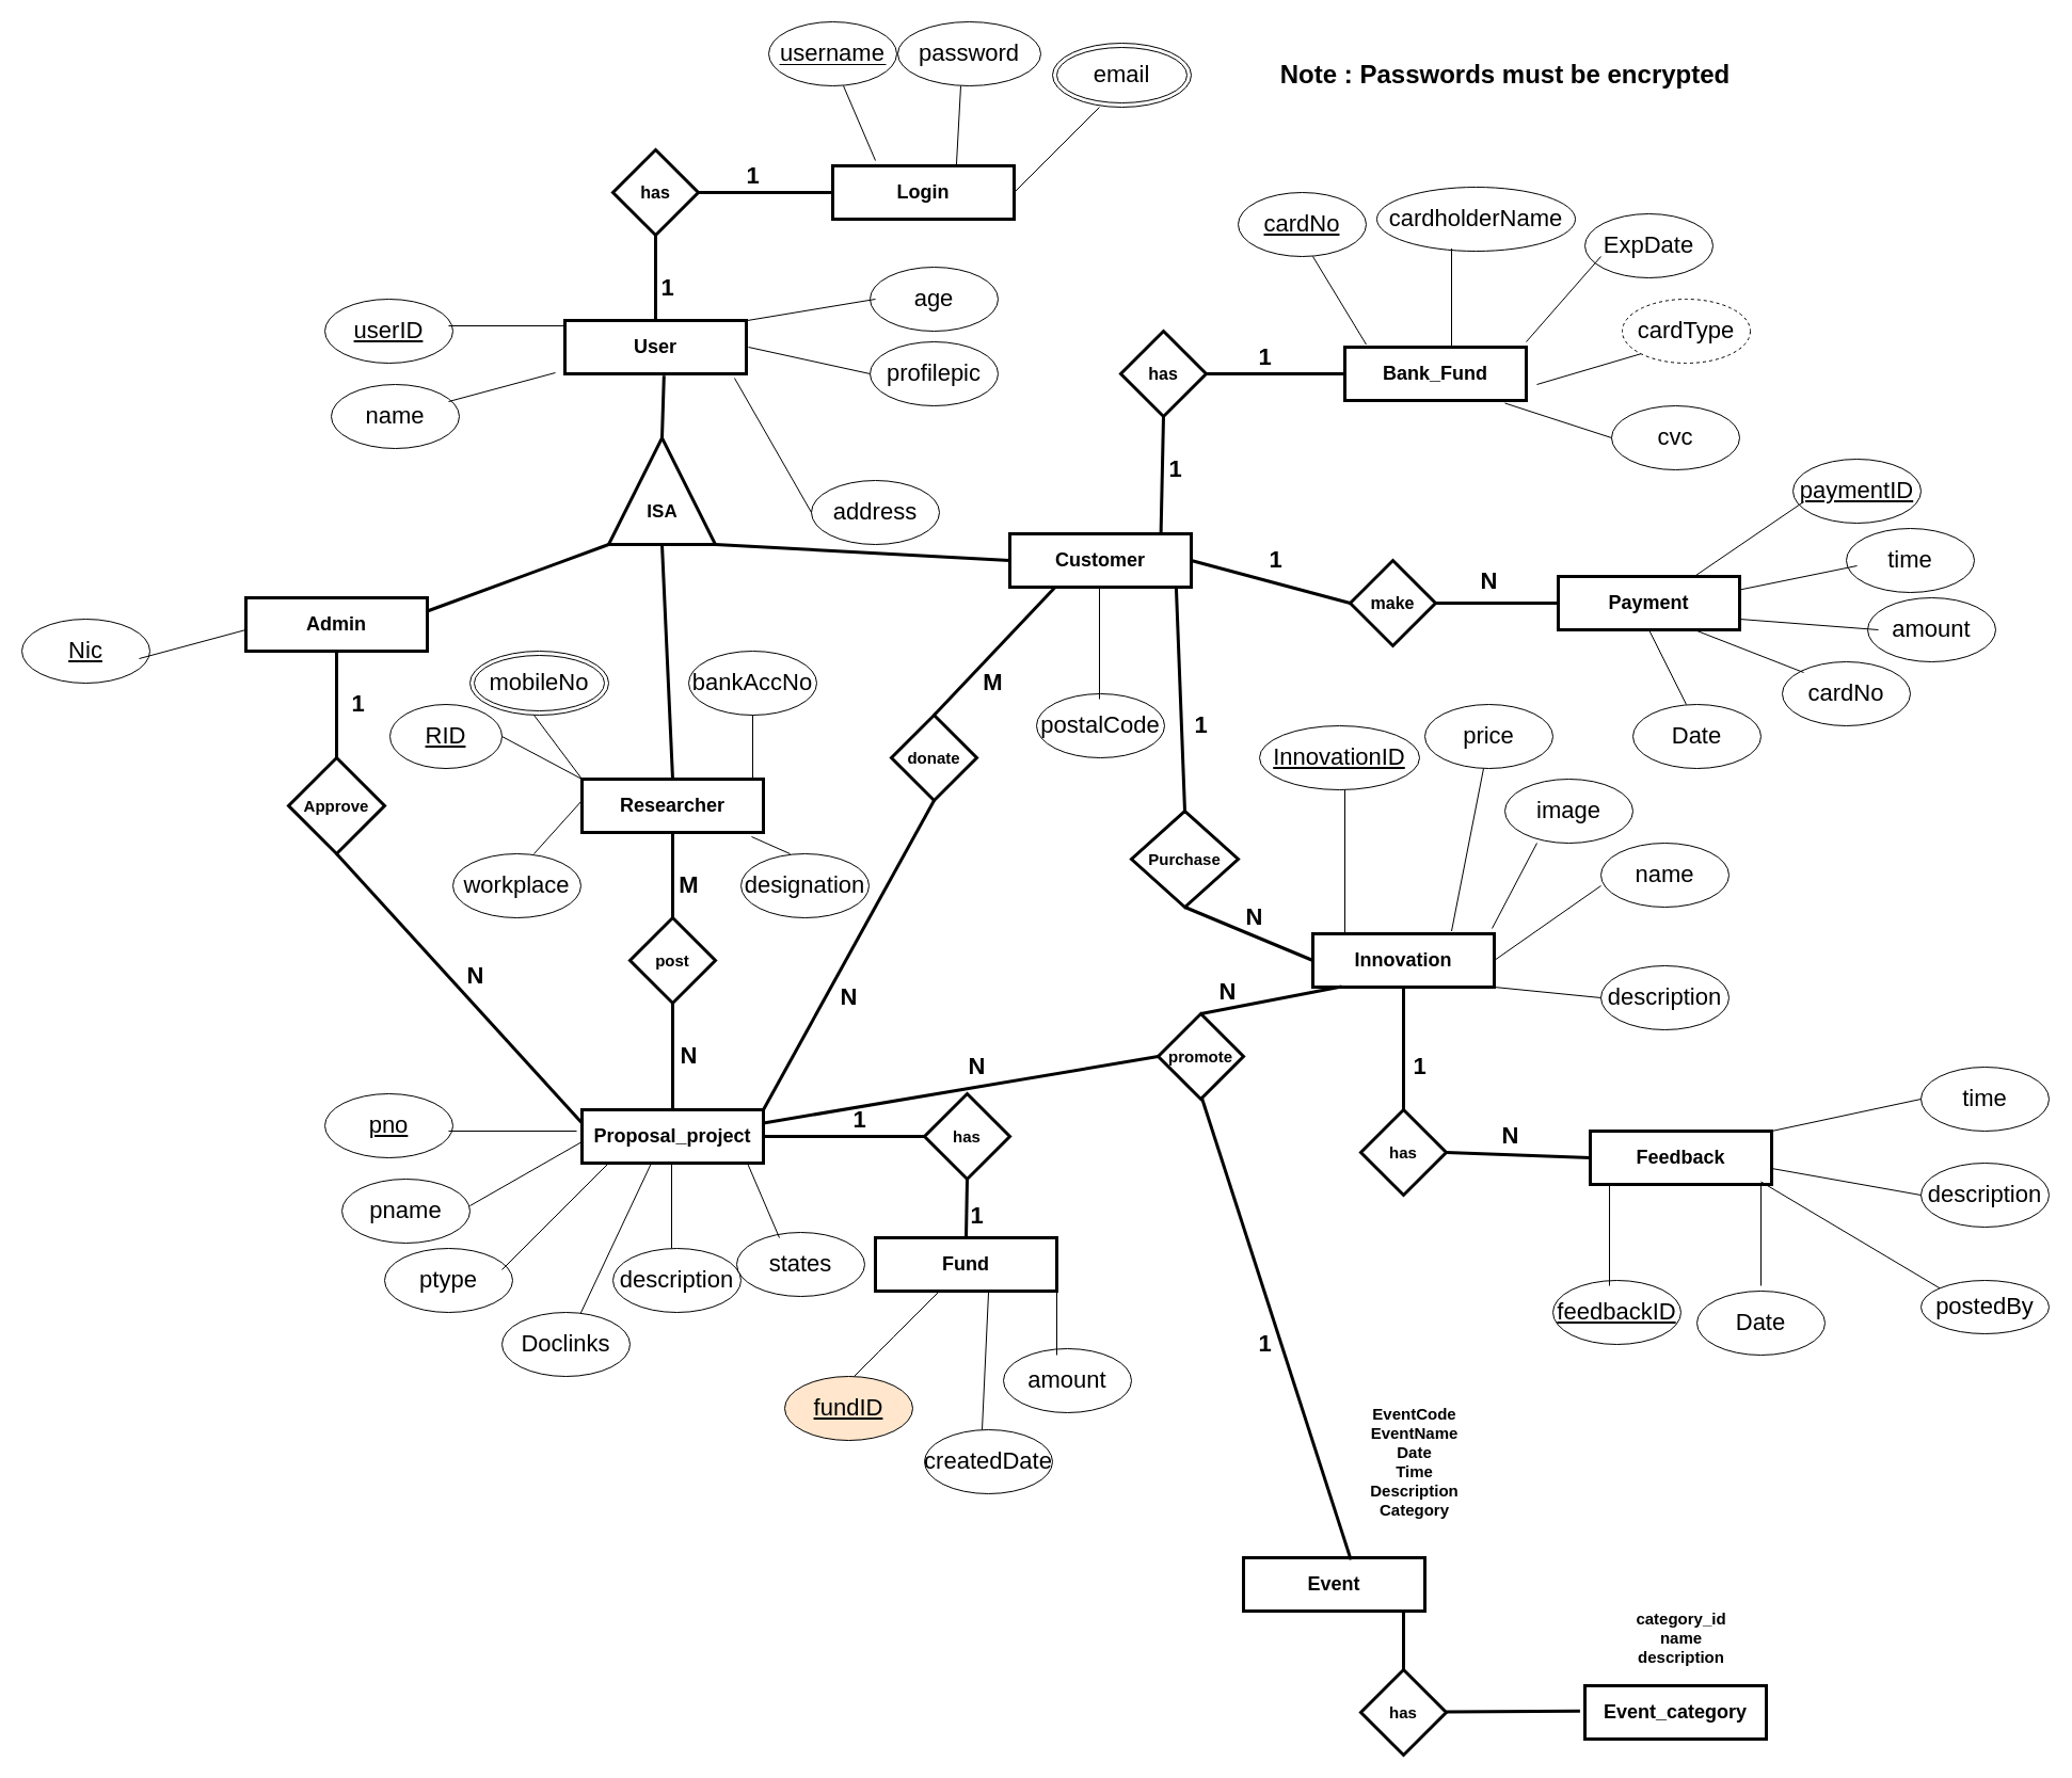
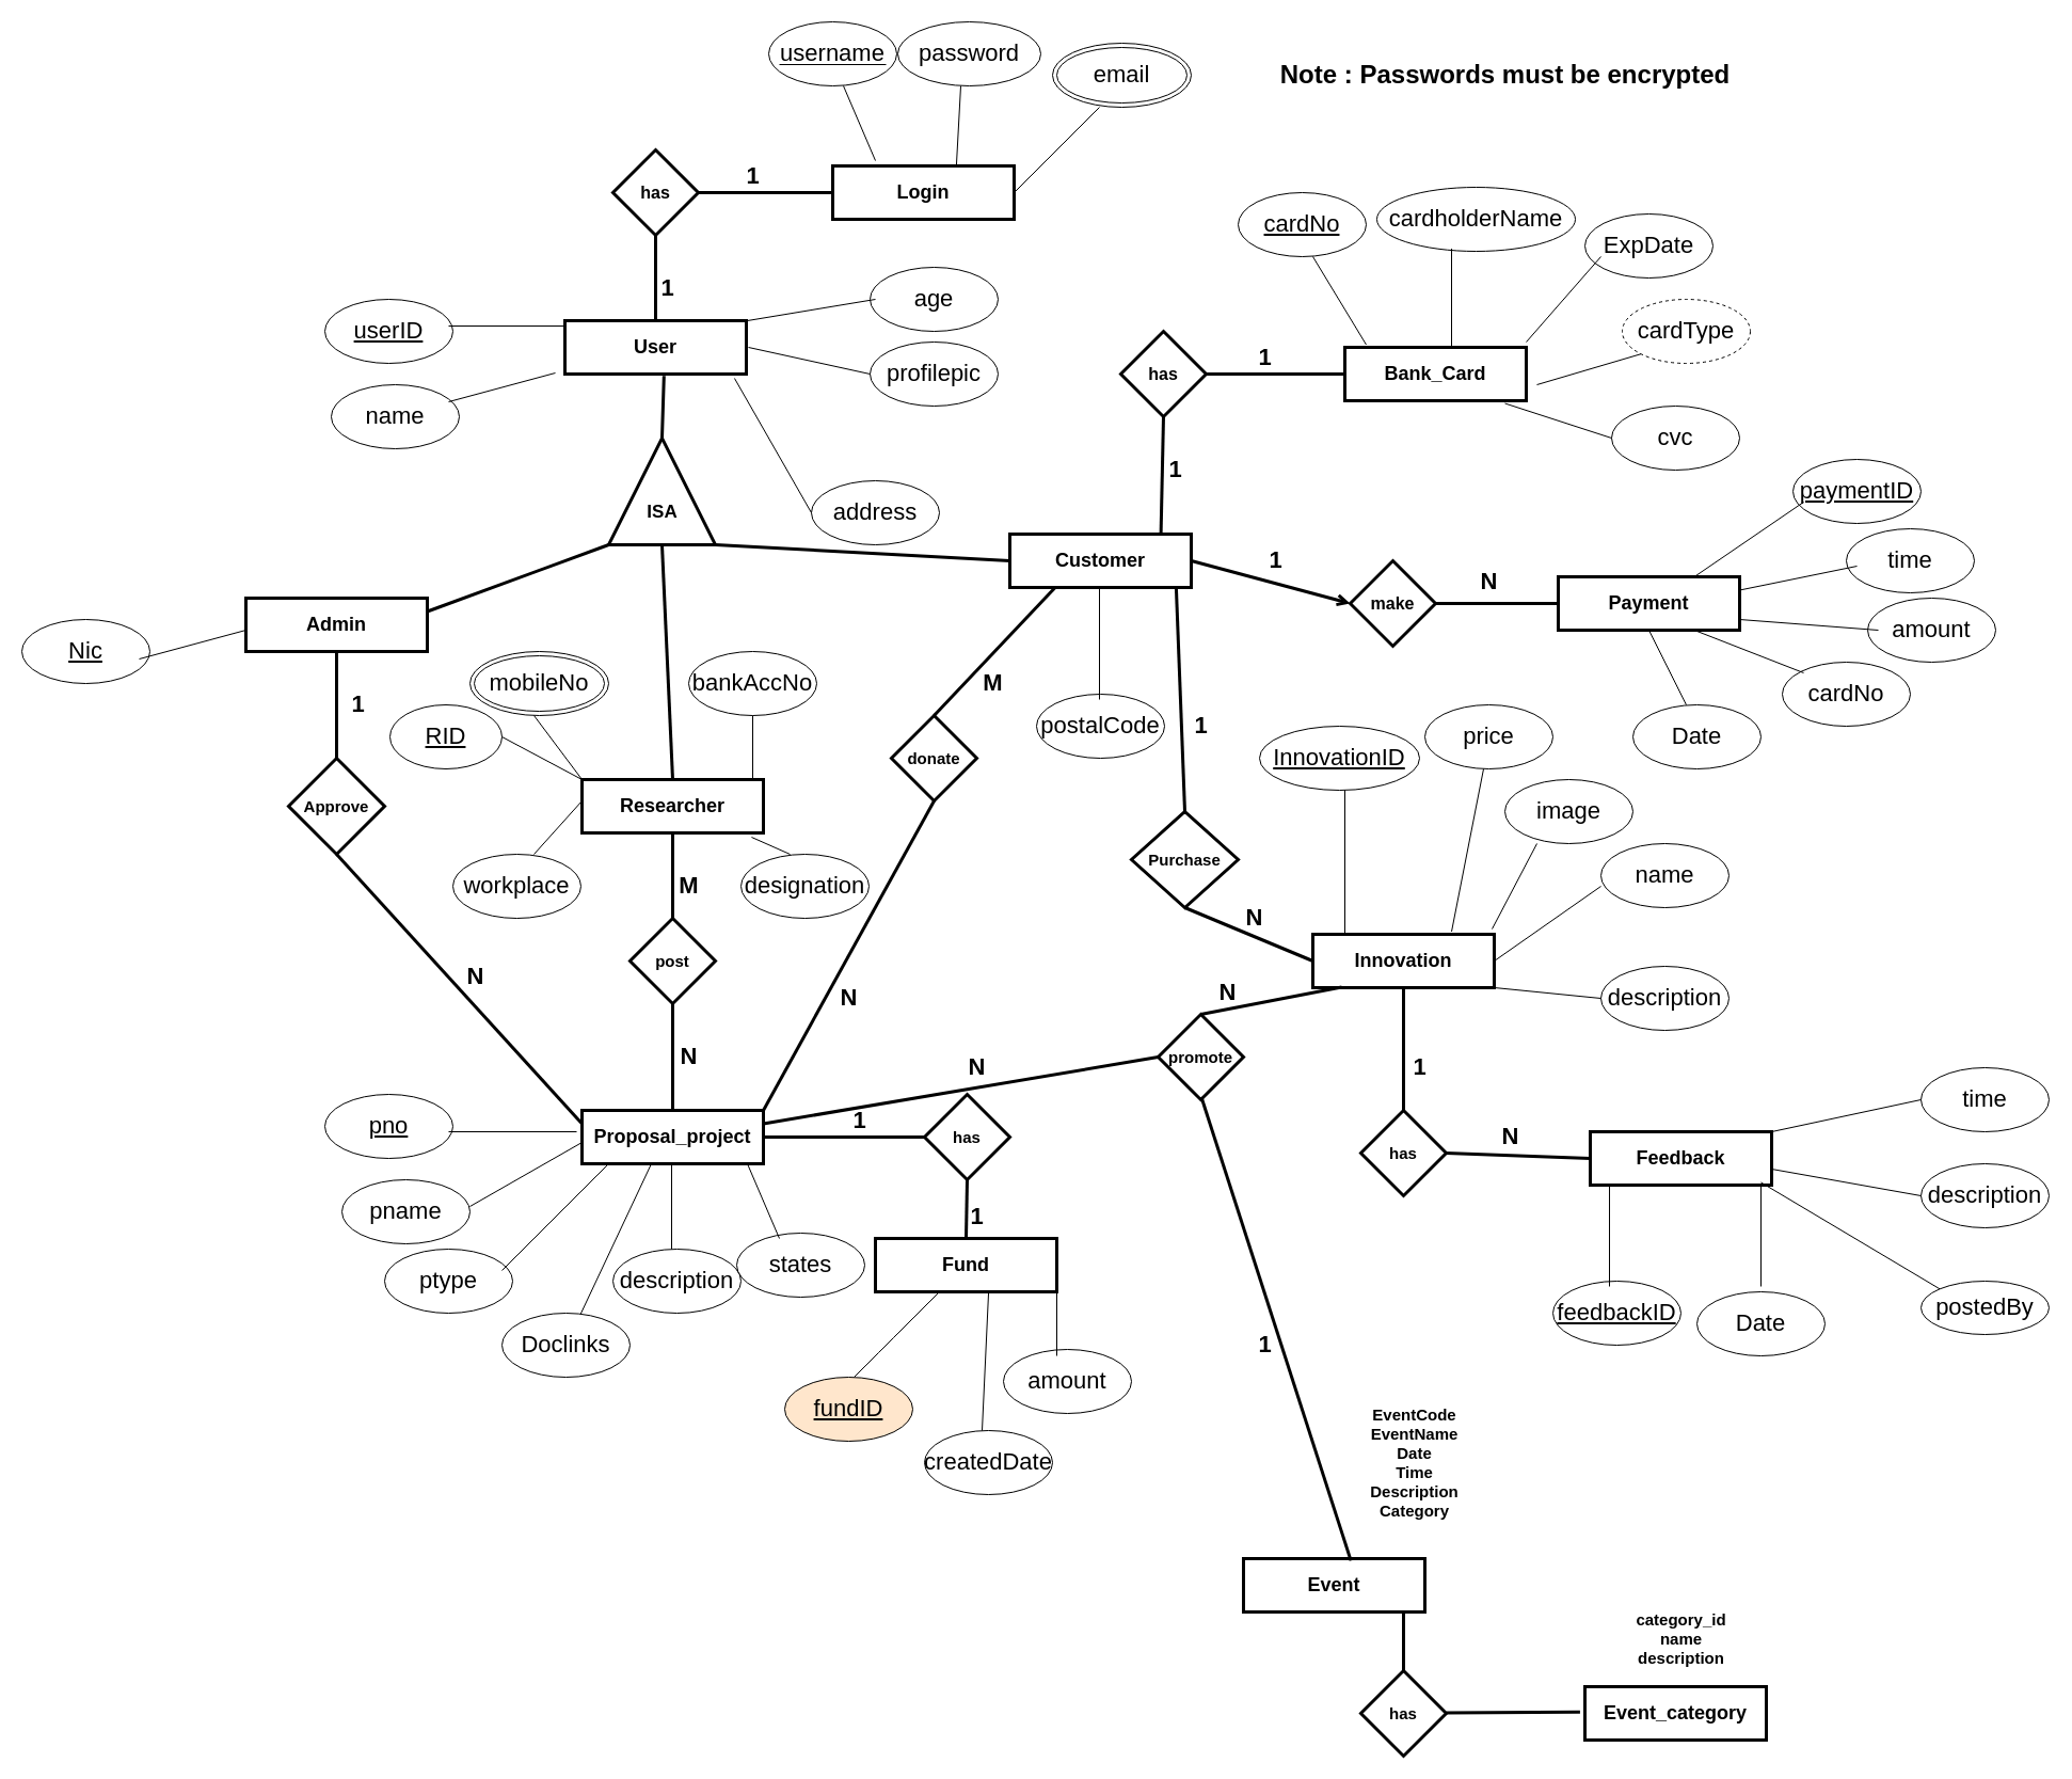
- <mxCell id="11" value="&lt;span style=&quot;font-size: 18px&quot;&gt;&lt;b&gt;Bank_Fund&lt;/b&gt;&lt;/span&gt;" style="rounded=0;whiteSpace=wrap;html=1;strokeWidth=3;" parent="1" vertex="1"><mxGeometry x="1260" y="325" width="170" height="50" as="geometry" /></mxCell>
+ <mxCell id="11" value="&lt;span style=&quot;font-size: 18px&quot;&gt;&lt;b&gt;Bank_Card&lt;/b&gt;&lt;/span&gt;" style="rounded=0;whiteSpace=wrap;html=1;strokeWidth=3;" parent="1" vertex="1"><mxGeometry x="1260" y="325" width="170" height="50" as="geometry" /></mxCell>
- <mxCell id="33" value="" style="endArrow=none;html=1;strokeWidth=3;exitX=1;exitY=0.5;exitDx=0;exitDy=0;entryX=0;entryY=0.5;entryDx=0;entryDy=0;" parent="1" source="4" target="32" edge="1"><mxGeometry width="50" height="50" relative="1" as="geometry"><mxPoint x="1120" y="590" as="sourcePoint" /><mxPoint x="1260" y="565" as="targetPoint" /></mxGeometry></mxCell>
+ <mxCell id="33" value="" style="endArrow=open;html=1;strokeWidth=3;exitX=1;exitY=0.5;exitDx=0;exitDy=0;entryX=0;entryY=0.5;entryDx=0;entryDy=0;" parent="1" source="4" target="32" edge="1"><mxGeometry width="50" height="50" relative="1" as="geometry"><mxPoint x="1120" y="590" as="sourcePoint" /><mxPoint x="1260" y="565" as="targetPoint" /></mxGeometry></mxCell>
